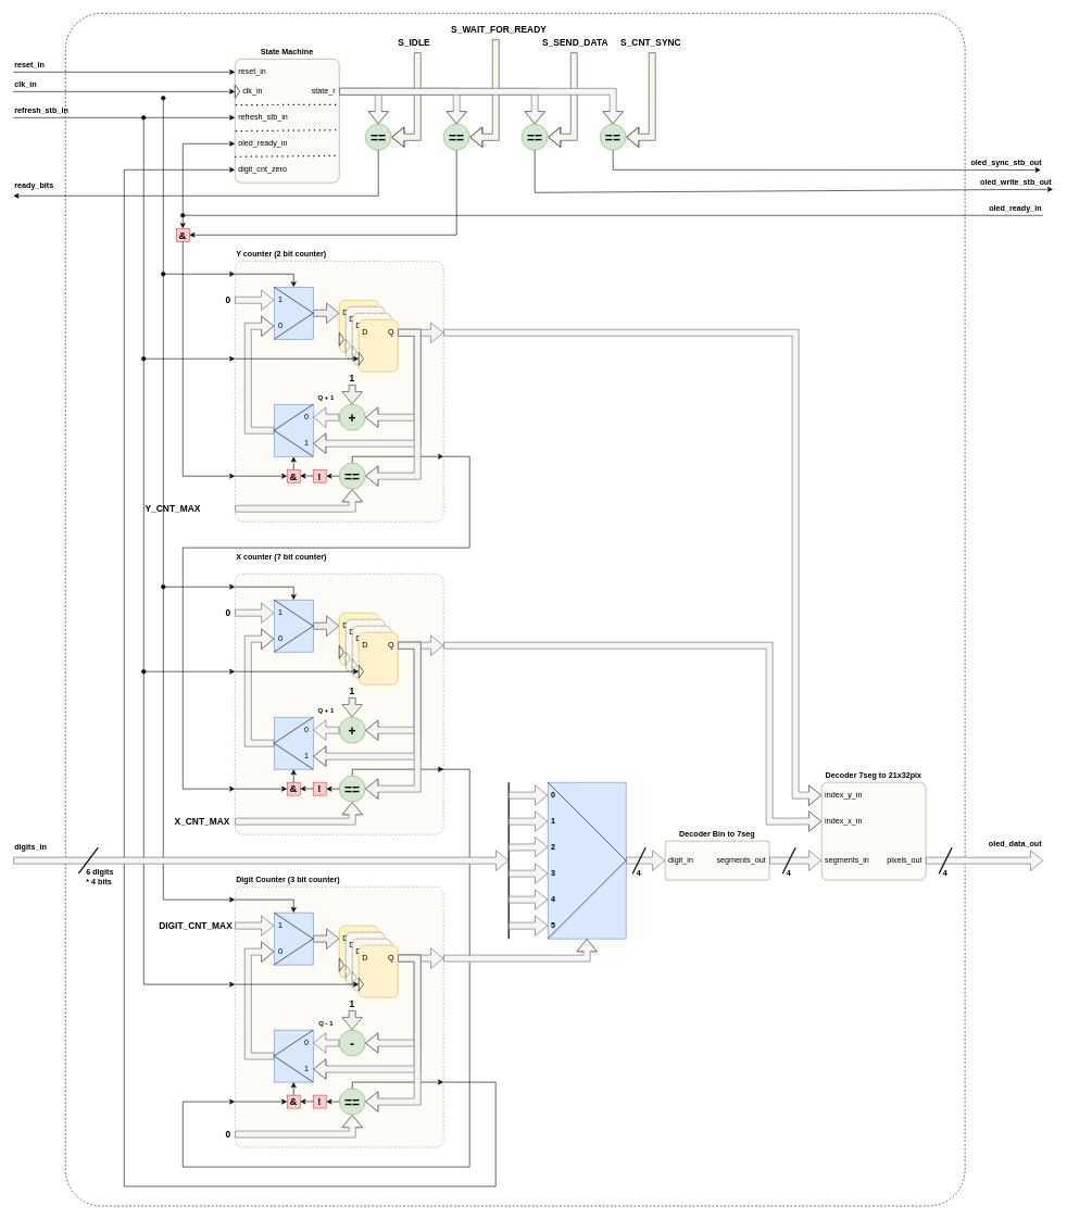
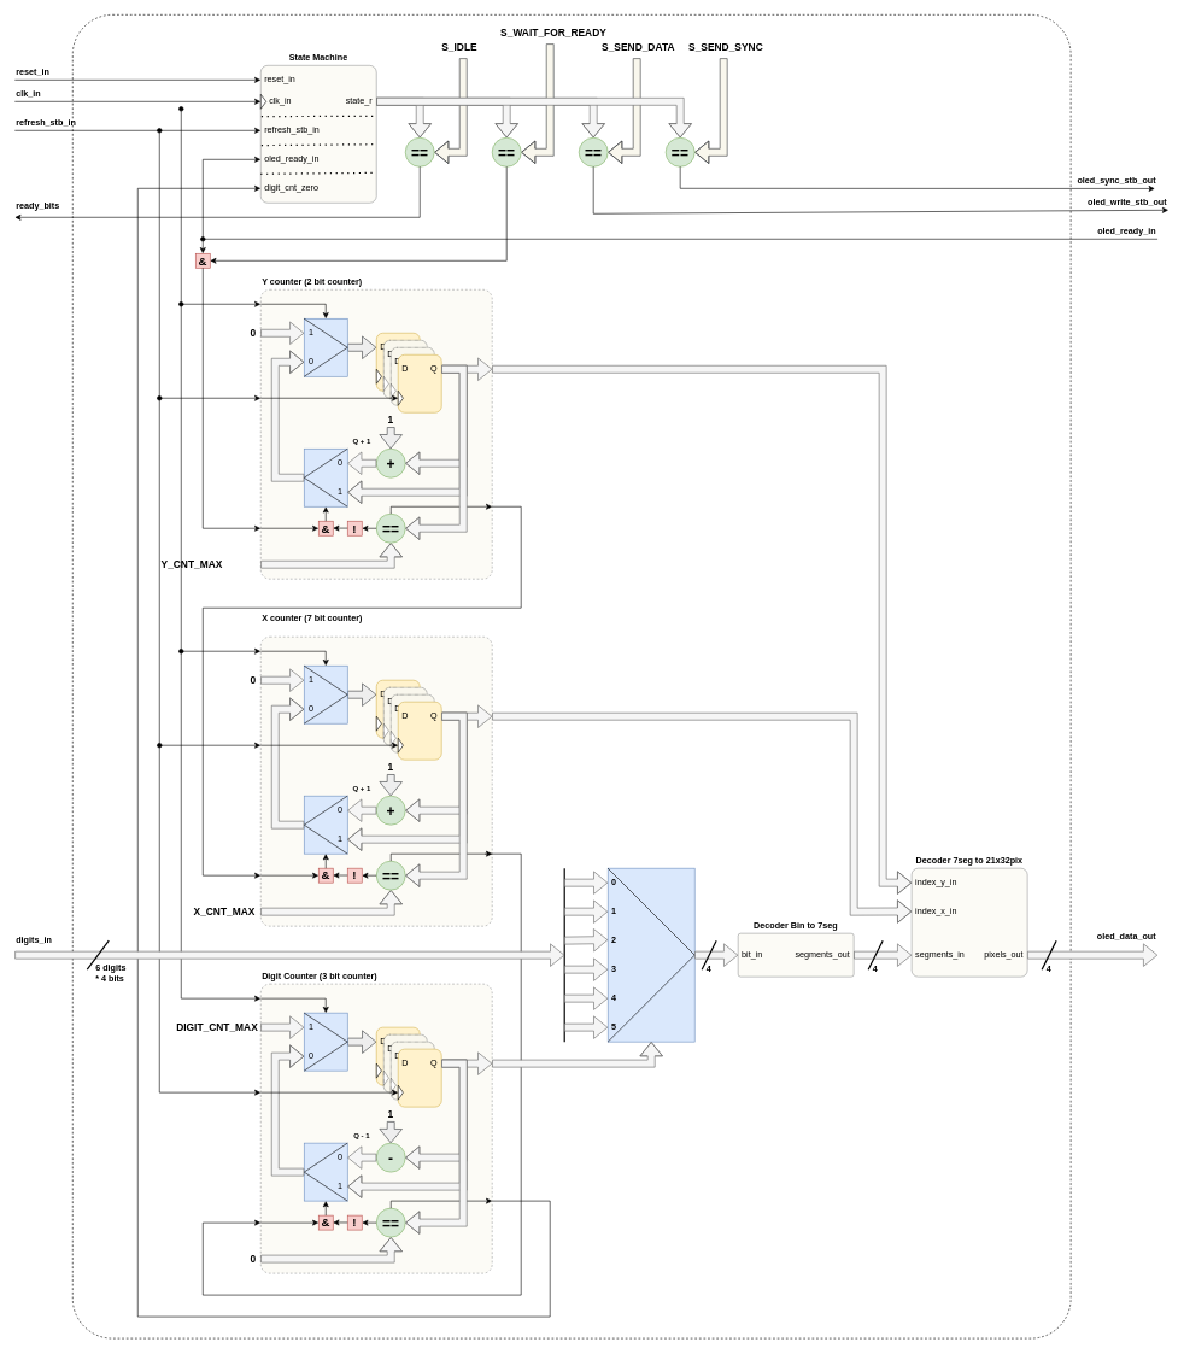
- <mxCell id="16" value="S_CNT_SYNC" style="text;html=1;align=left;verticalAlign=middle;whiteSpace=wrap;rounded=0;fontStyle=1;fontSize=14;" parent="1" vertex="1"><mxGeometry x="950" y="45" width="95" height="40" as="geometry" /></mxCell>
+ <mxCell id="16" value="S_SEND_SYNC" style="text;html=1;align=left;verticalAlign=middle;whiteSpace=wrap;rounded=0;fontStyle=1;fontSize=14;" parent="1" vertex="1"><mxGeometry x="950" y="45" width="95" height="40" as="geometry" /></mxCell>
- <mxCell id="34" value="&amp;nbsp;digit_in" style="text;html=1;align=left;verticalAlign=middle;whiteSpace=wrap;rounded=0;container=0;" vertex="1" parent="31"><mxGeometry y="40" width="60" height="20" as="geometry" /></mxCell>
+ <mxCell id="34" value="&amp;nbsp;bit_in" style="text;html=1;align=left;verticalAlign=middle;whiteSpace=wrap;rounded=0;container=0;" vertex="1" parent="31"><mxGeometry y="40" width="60" height="20" as="geometry" /></mxCell>
